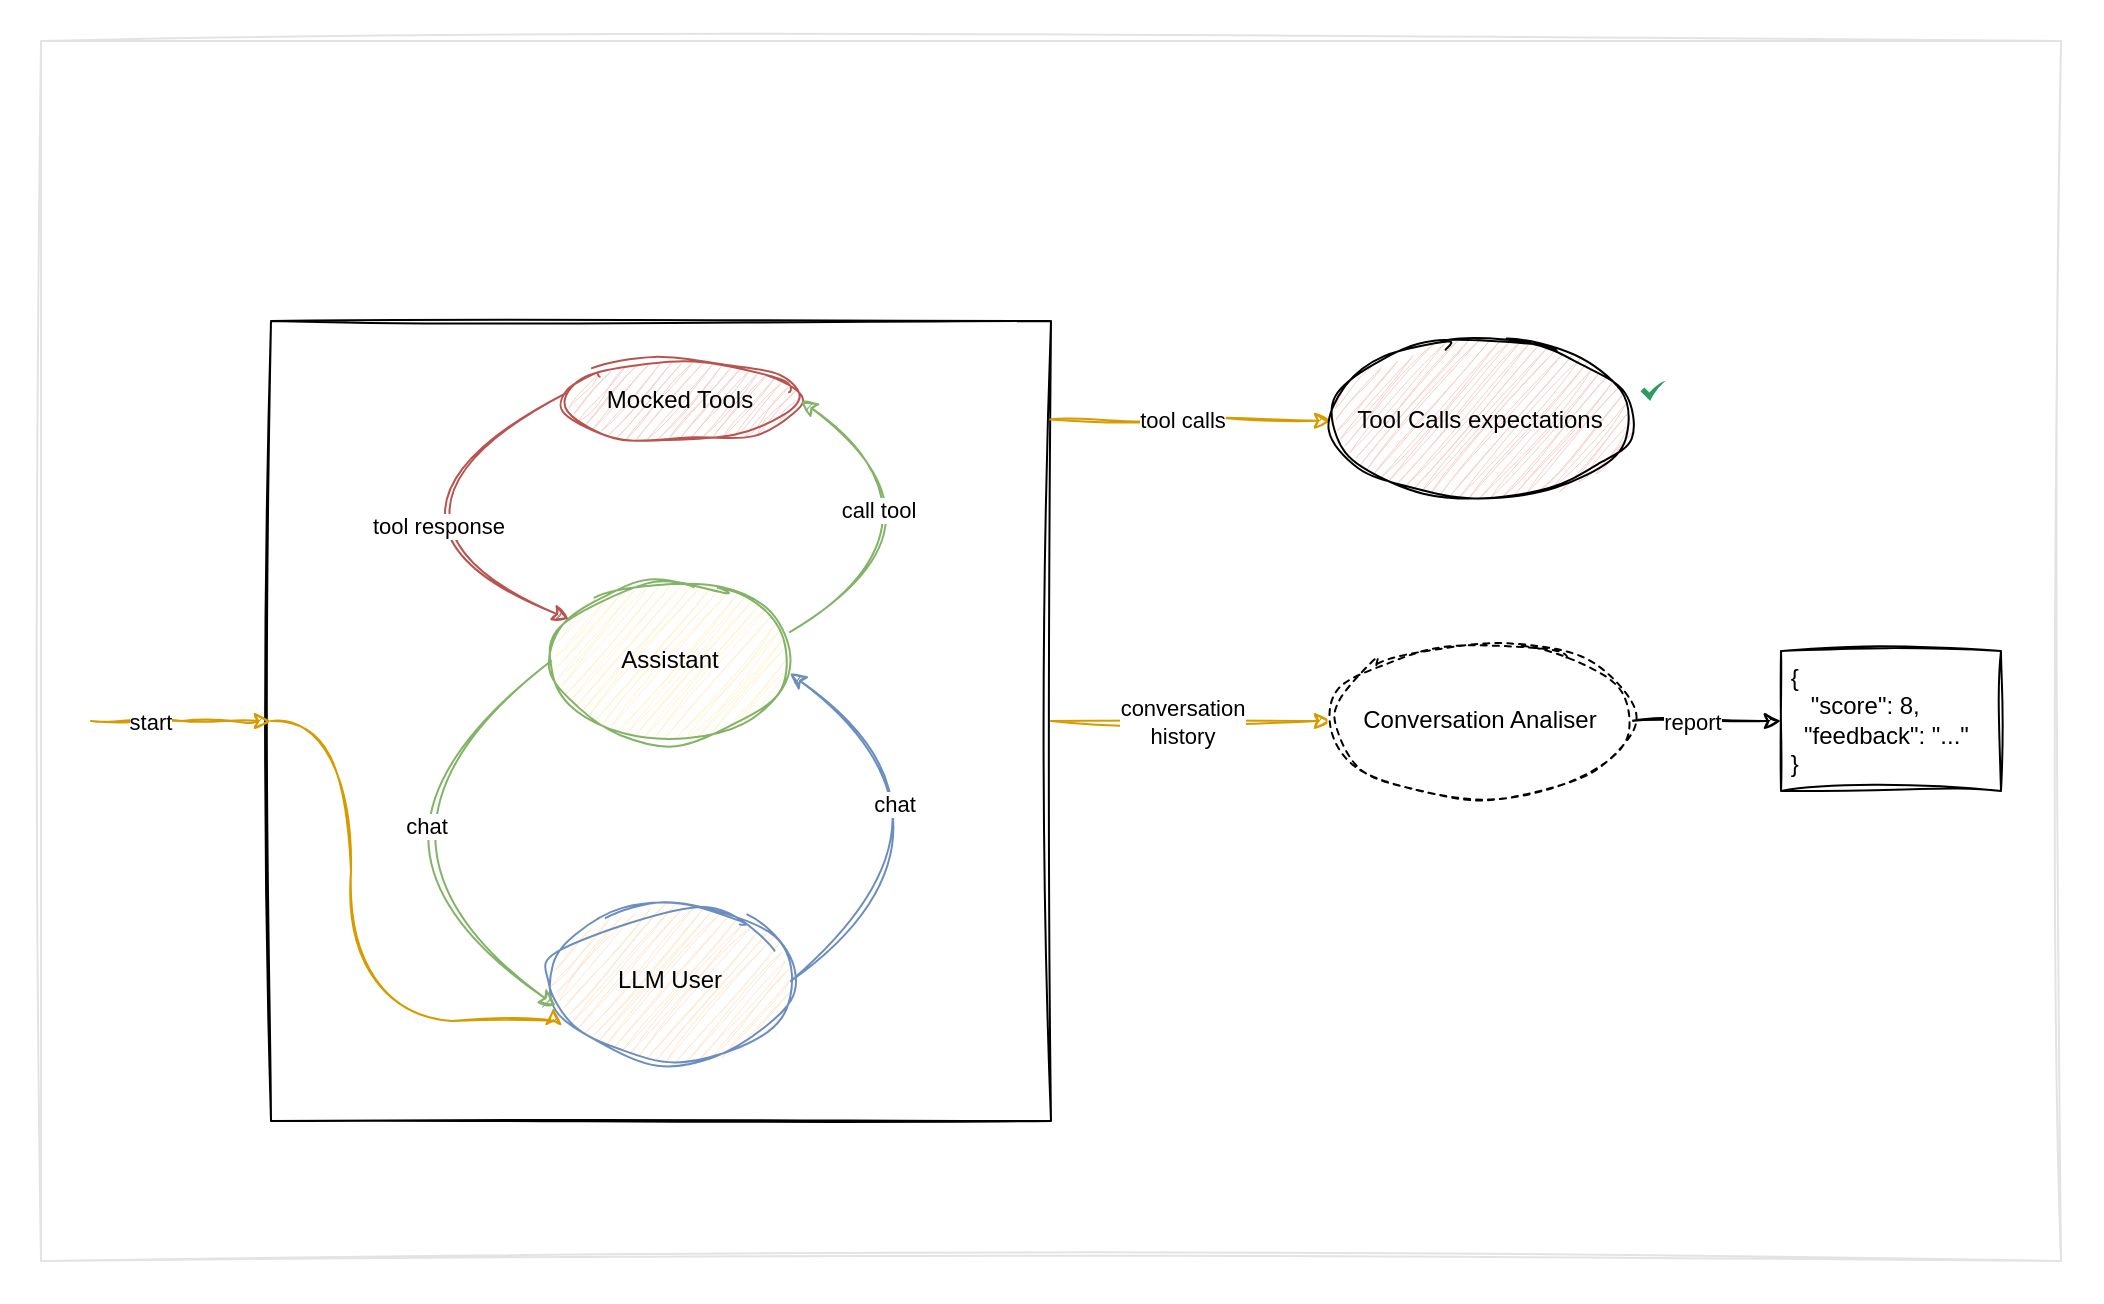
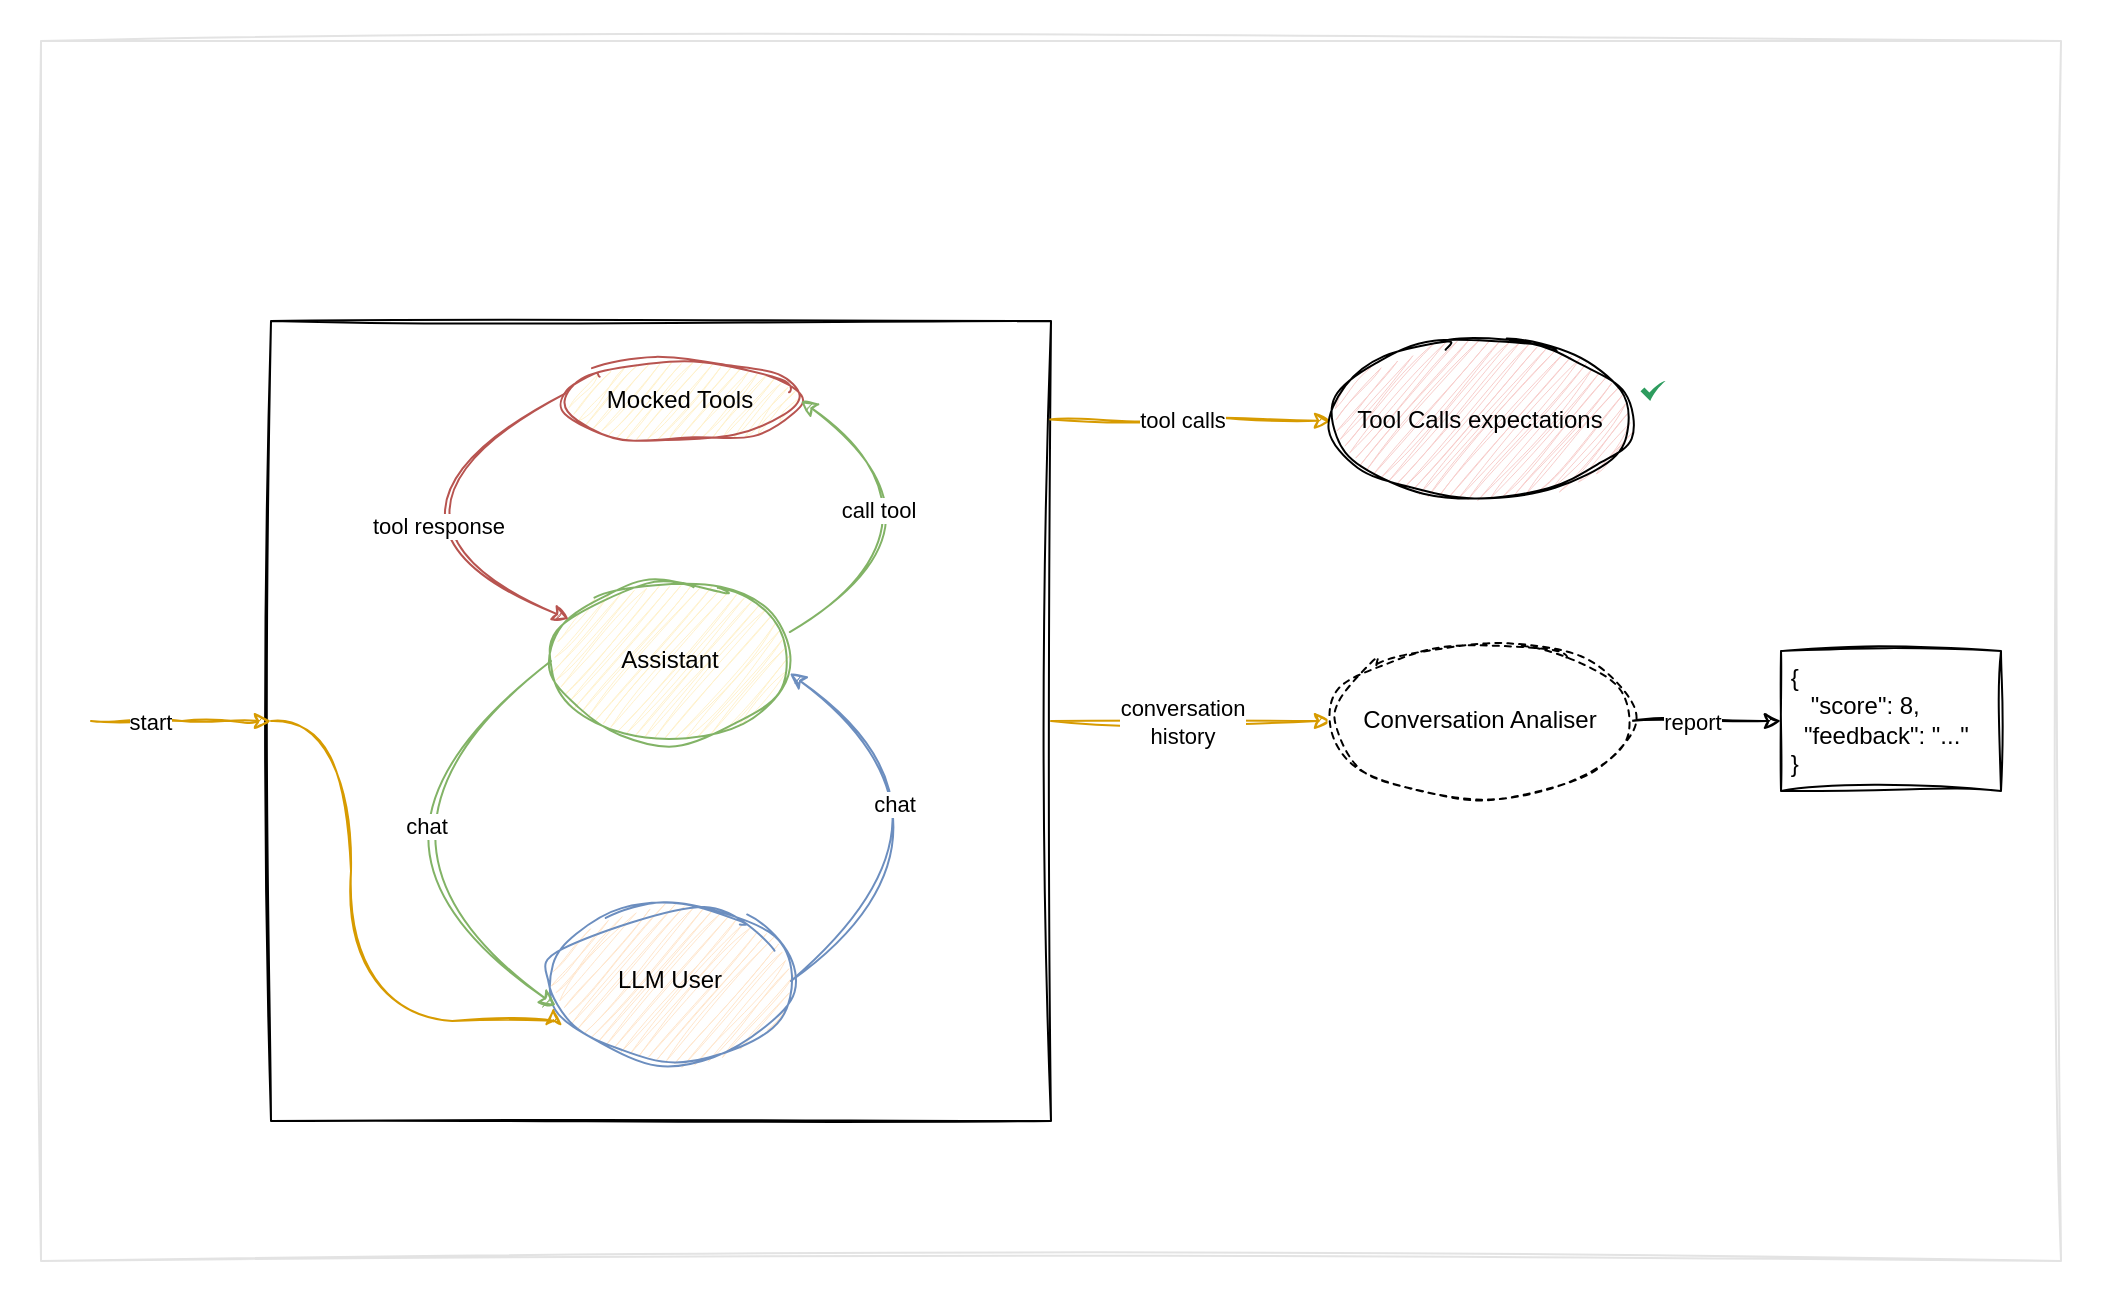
- <mxCell id="15" value="Mocked Tools" style="ellipse;whiteSpace=wrap;html=1;fillColor=#f8cecc;strokeColor=#b85450;sketch=1;curveFitting=1;jiggle=2;" parent="1" vertex="1"><mxGeometry x="280" y="180" width="120" height="40" as="geometry" /></mxCell>
+ <mxCell id="15" value="Mocked Tools" style="ellipse;whiteSpace=wrap;html=1;fillColor=#fff2cc;strokeColor=#b85450;sketch=1;curveFitting=1;jiggle=2;" parent="1" vertex="1"><mxGeometry x="280" y="180" width="120" height="40" as="geometry" /></mxCell>
